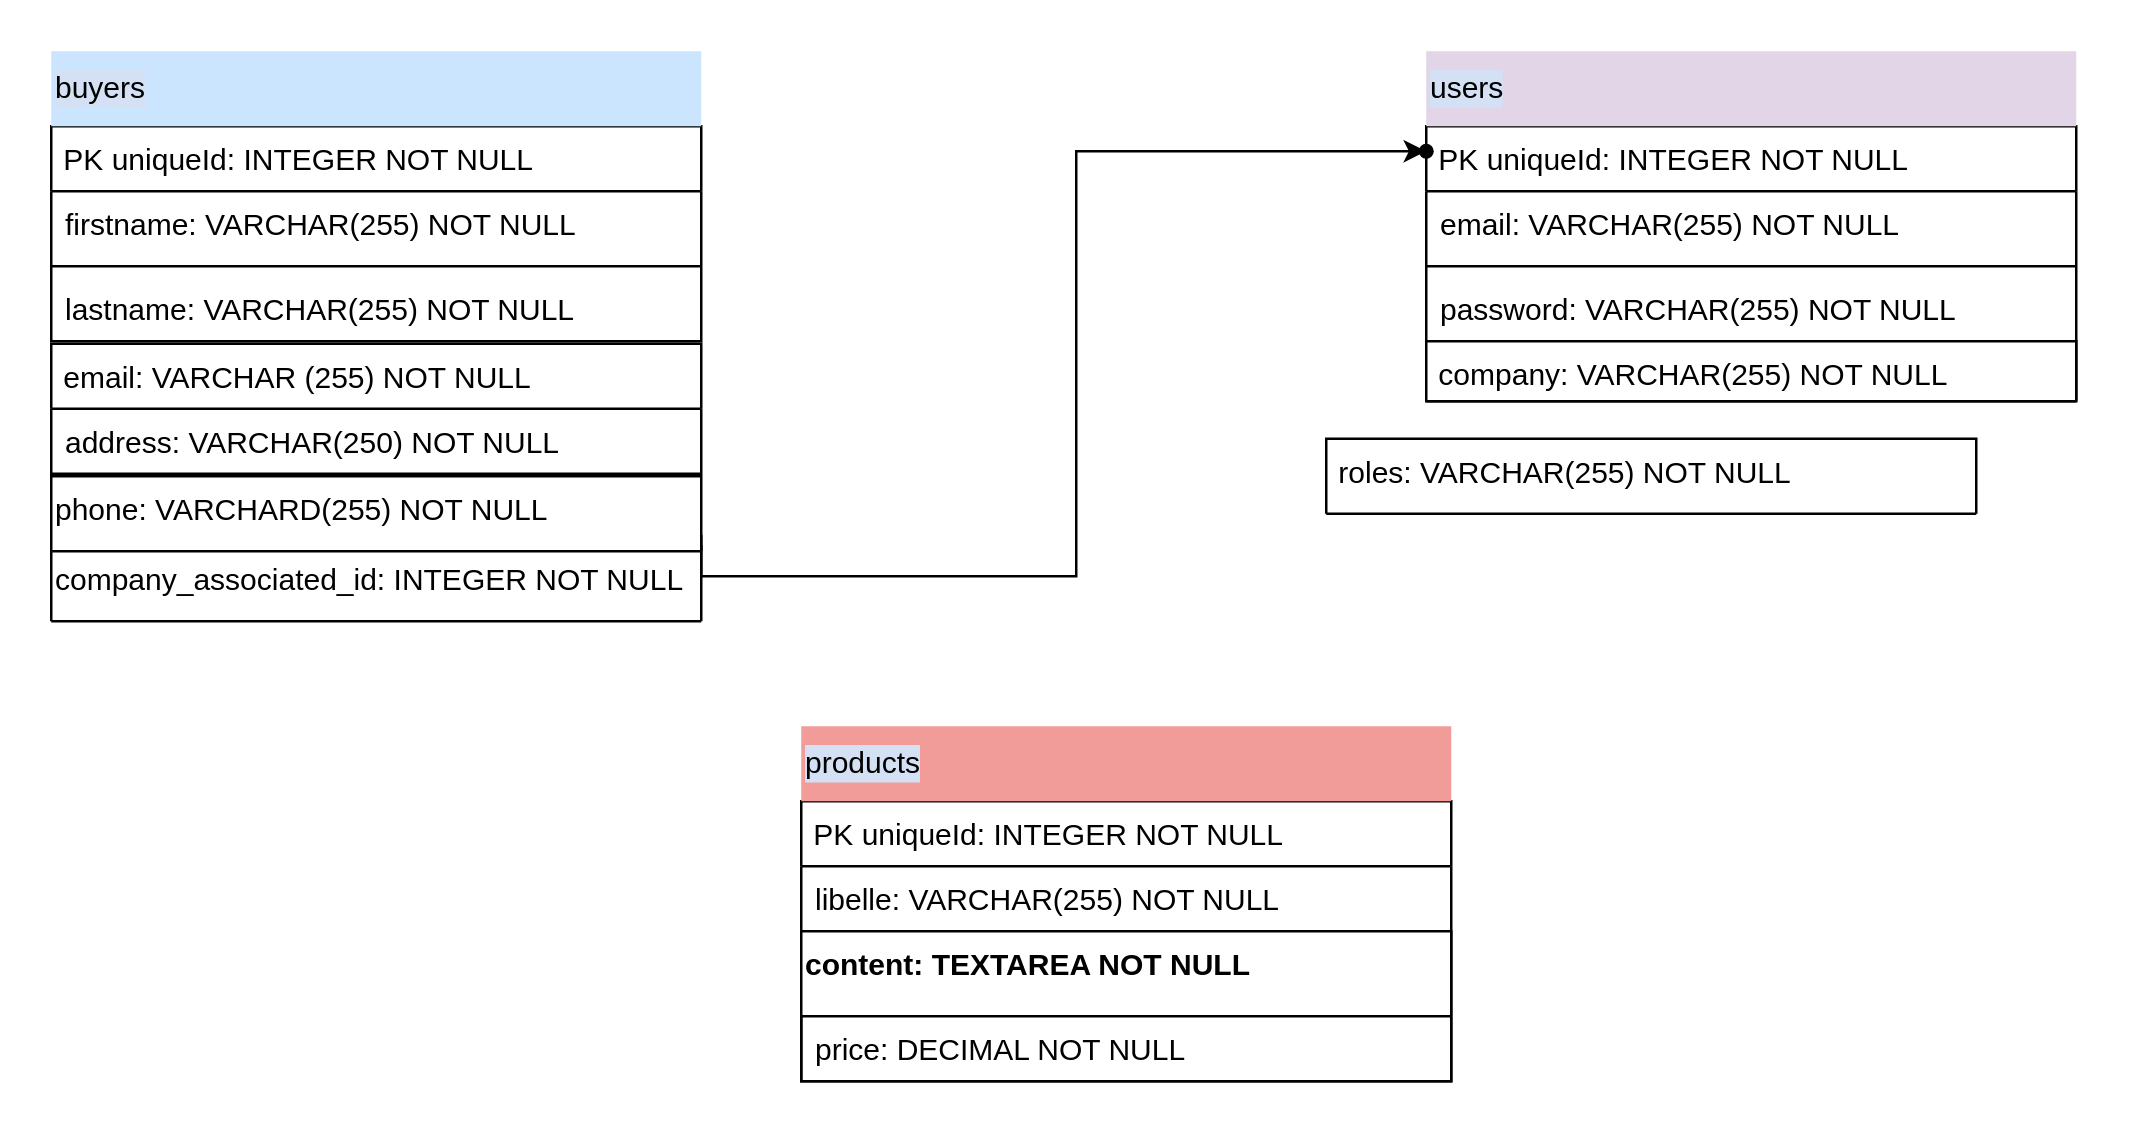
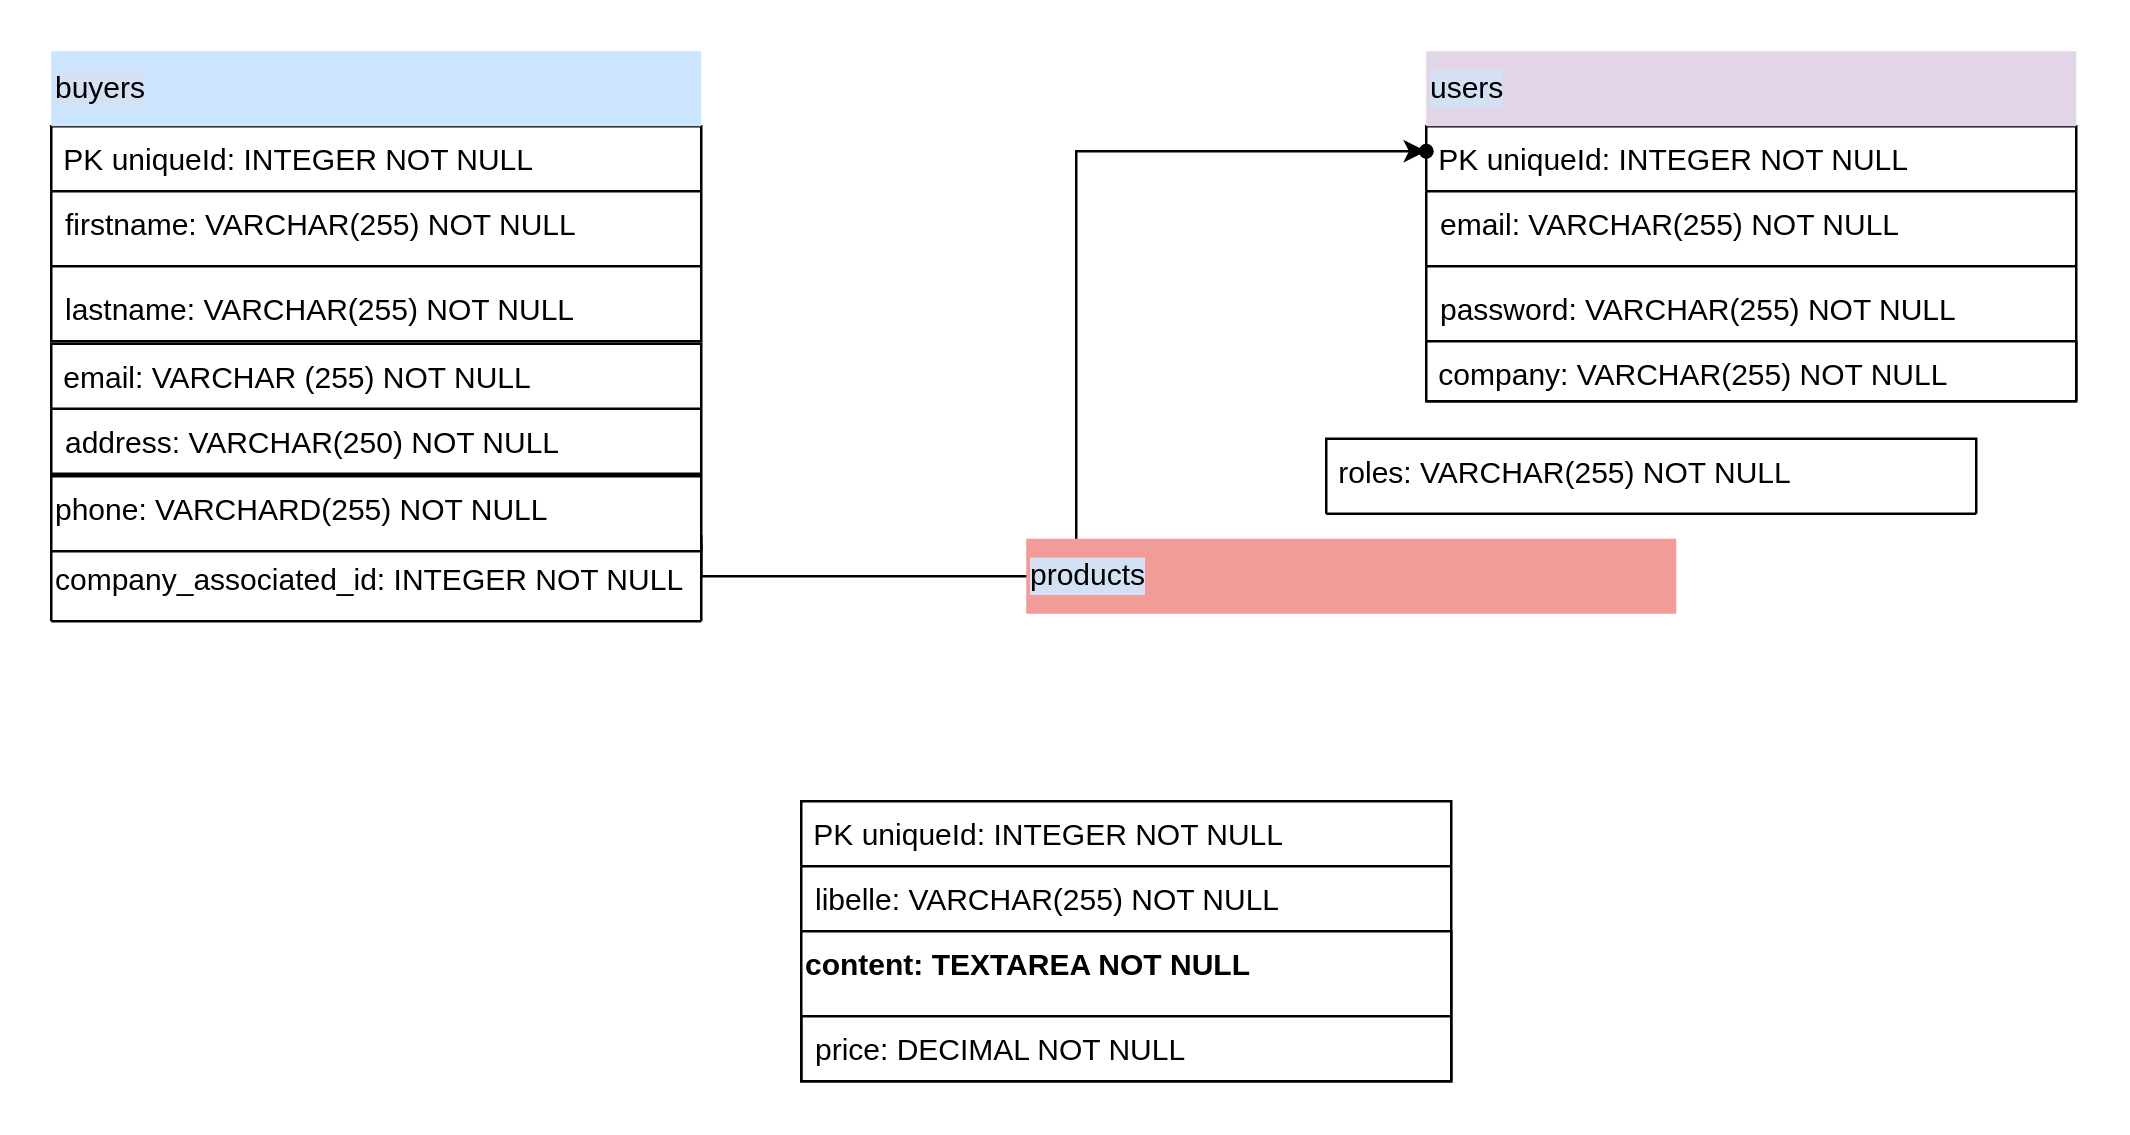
- <mxCell id="13" value="products" style="text;html=1;strokeColor=none;fillColor=#F19C99;align=left;verticalAlign=middle;whiteSpace=wrap;rounded=0;labelBackgroundColor=#D4E1F5;" parent="1" vertex="1"><mxGeometry x="320" y="290" width="260" height="30" as="geometry" /></mxCell>
+ <mxCell id="13" value="products" style="text;html=1;strokeColor=none;fillColor=#F19C99;align=left;verticalAlign=middle;whiteSpace=wrap;rounded=0;labelBackgroundColor=#D4E1F5;" parent="1" vertex="1"><mxGeometry x="410" y="215" width="260" height="30" as="geometry" /></mxCell>
